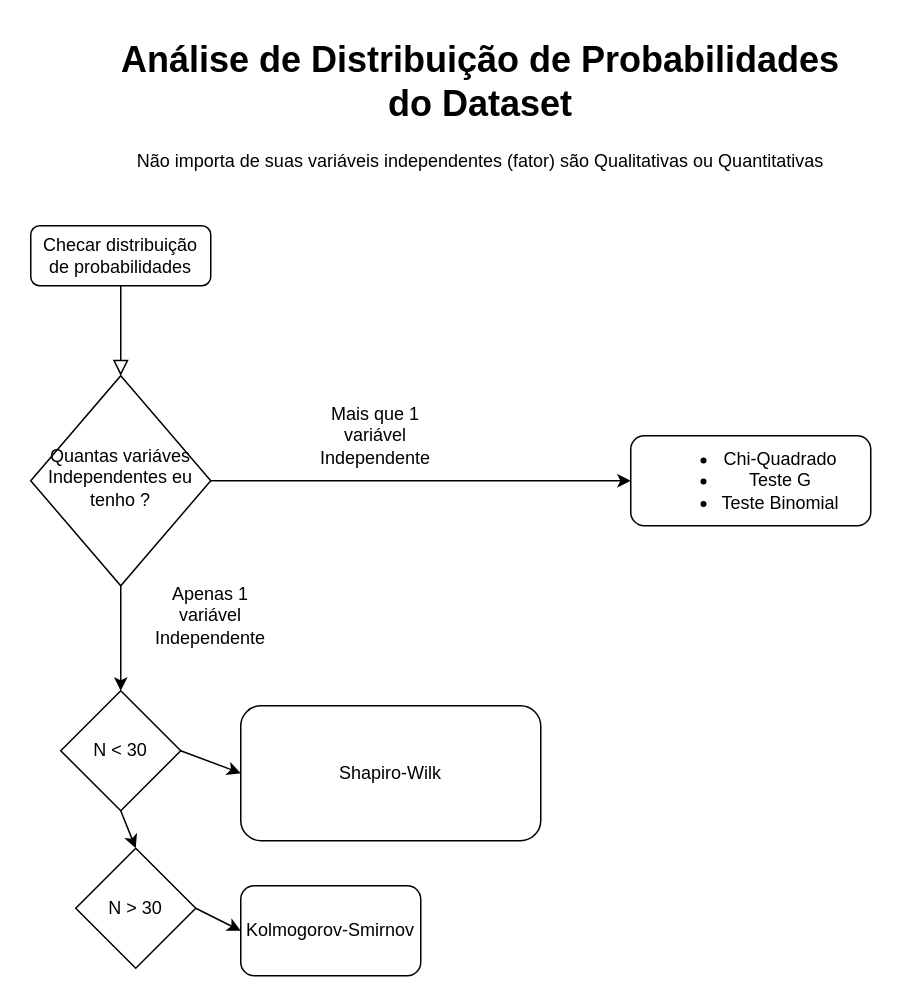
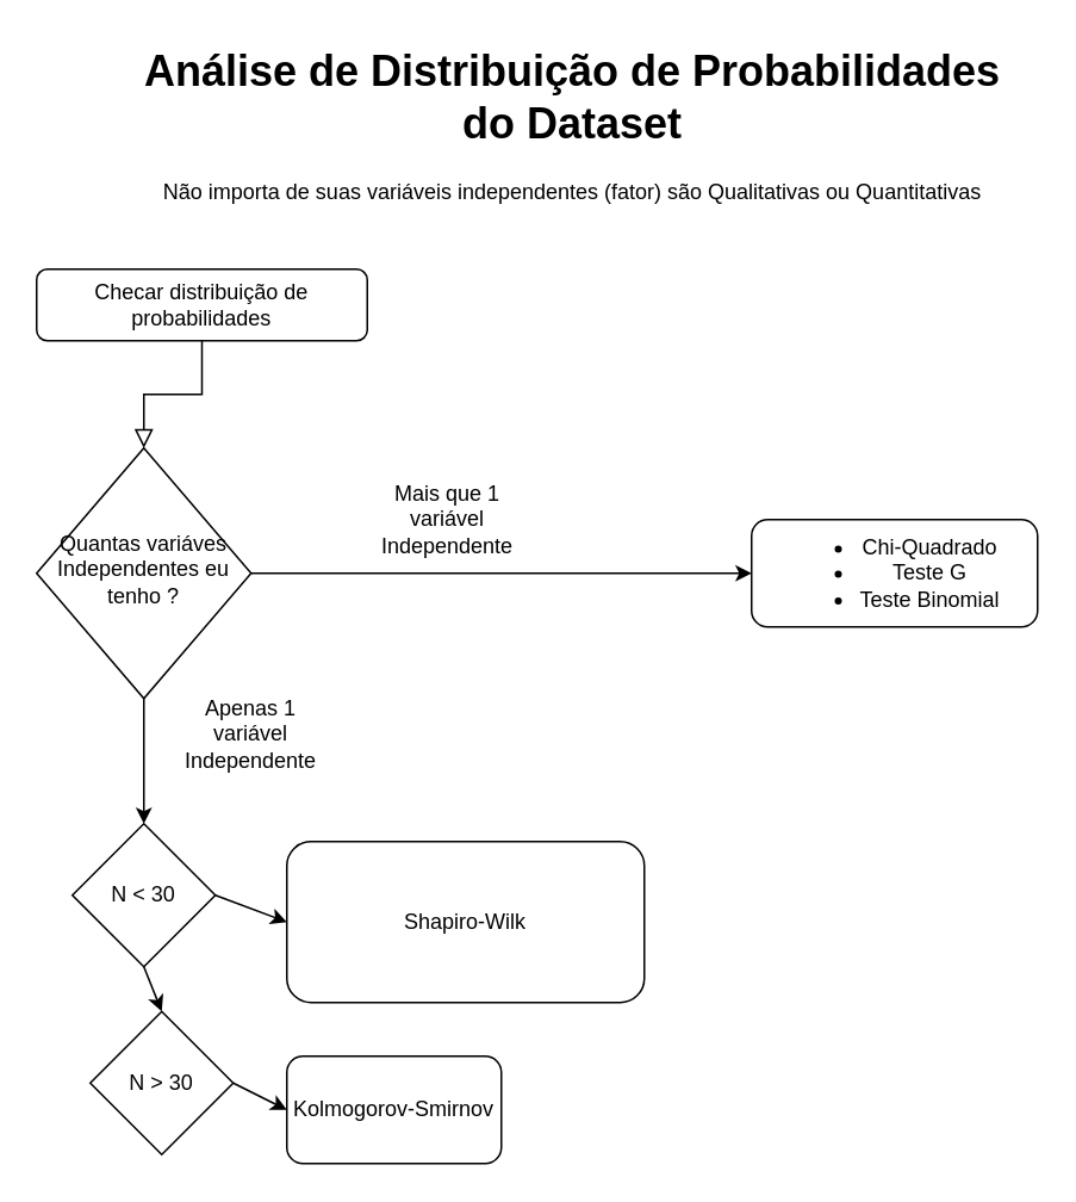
- <mxCell id="3" value="Checar distribuição de probabilidades" style="rounded=1;whiteSpace=wrap;html=1;fontSize=12;glass=0;strokeWidth=1;shadow=0;" parent="1" vertex="1"><mxGeometry x="20" y="150" width="120" height="40" as="geometry" /></mxCell>
+ <mxCell id="3" value="Checar distribuição de probabilidades" style="rounded=1;whiteSpace=wrap;html=1;fontSize=12;glass=0;strokeWidth=1;shadow=0;" parent="1" vertex="1"><mxGeometry x="20" y="150" width="185" height="40" as="geometry" /></mxCell>
